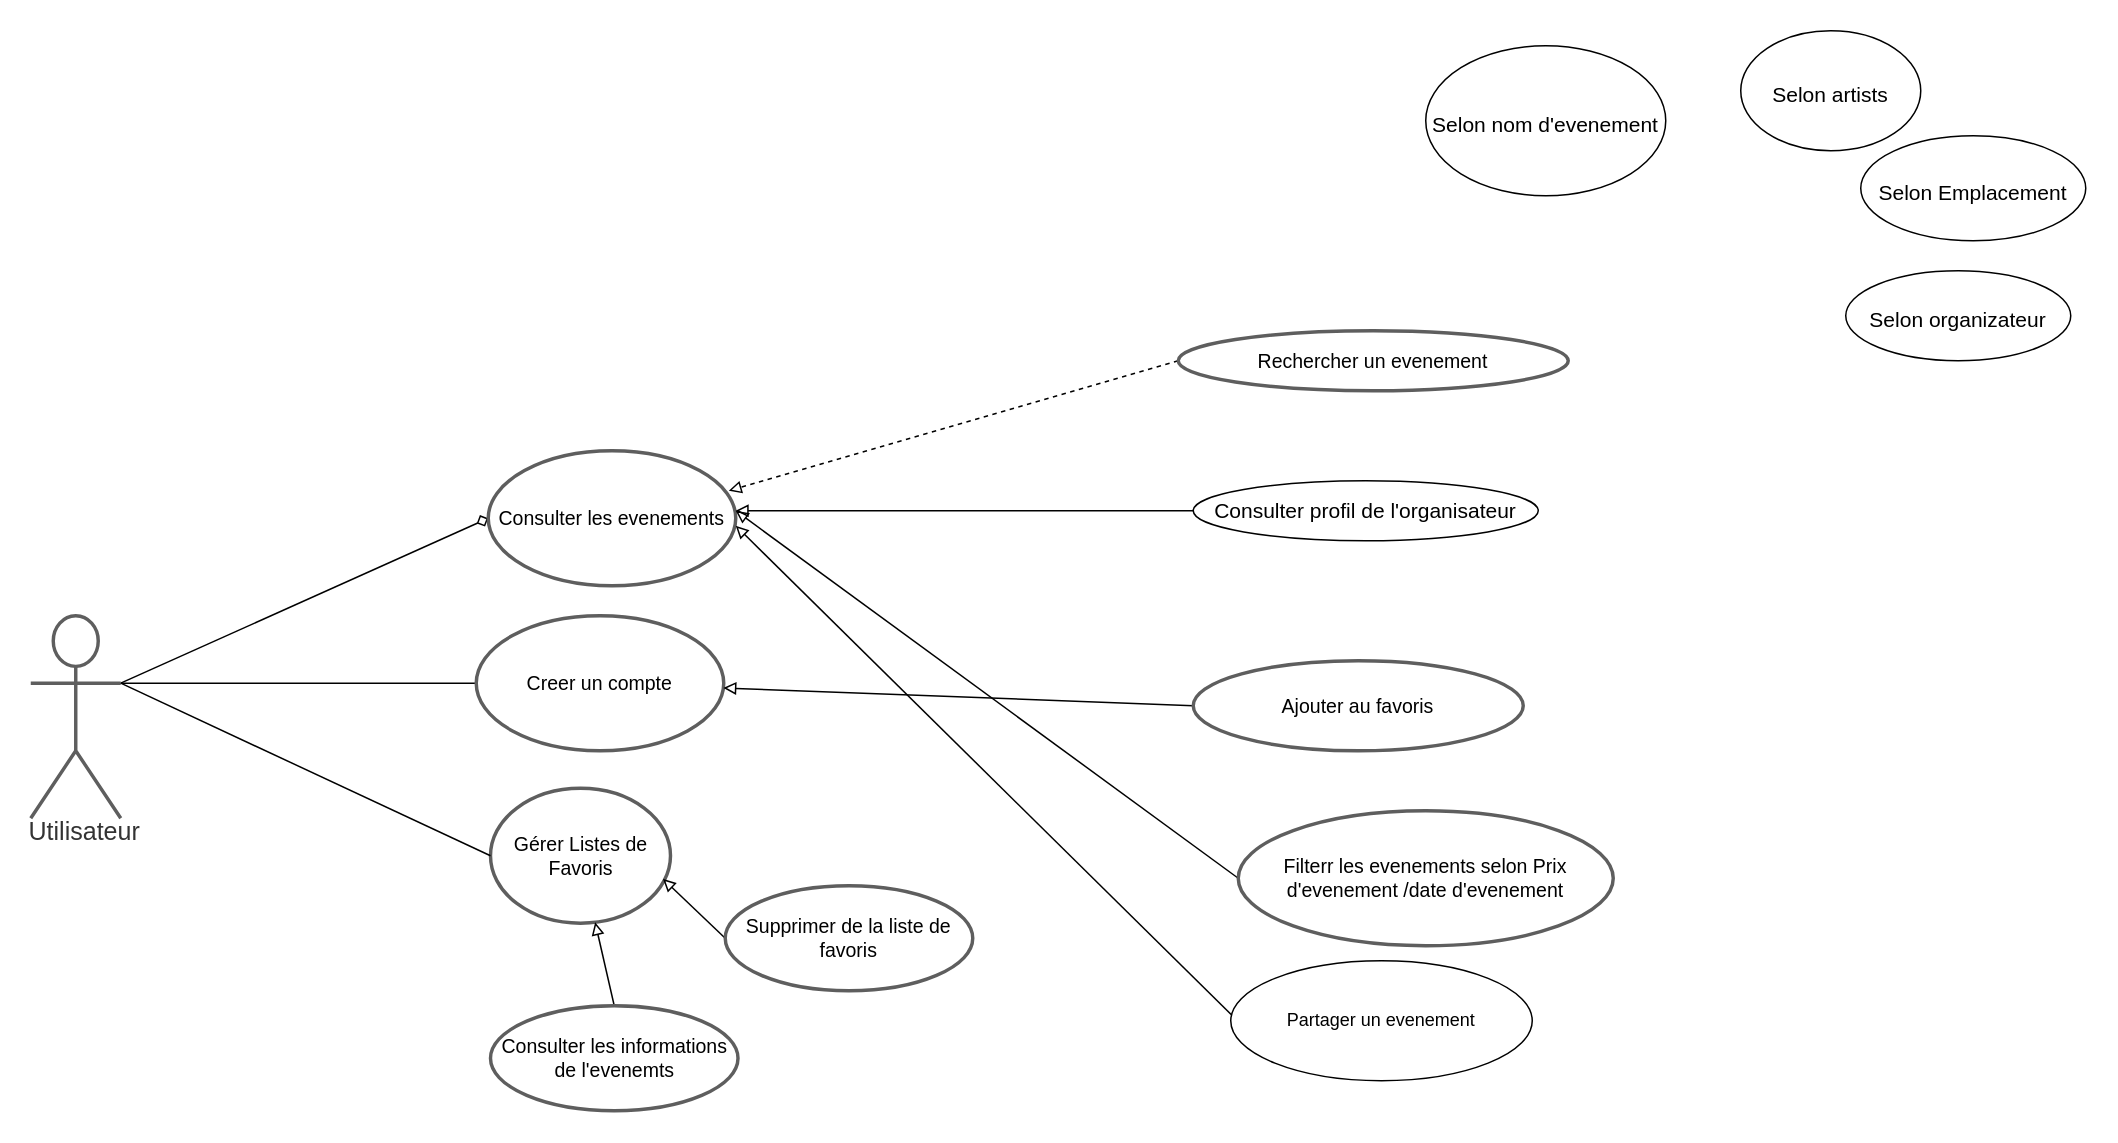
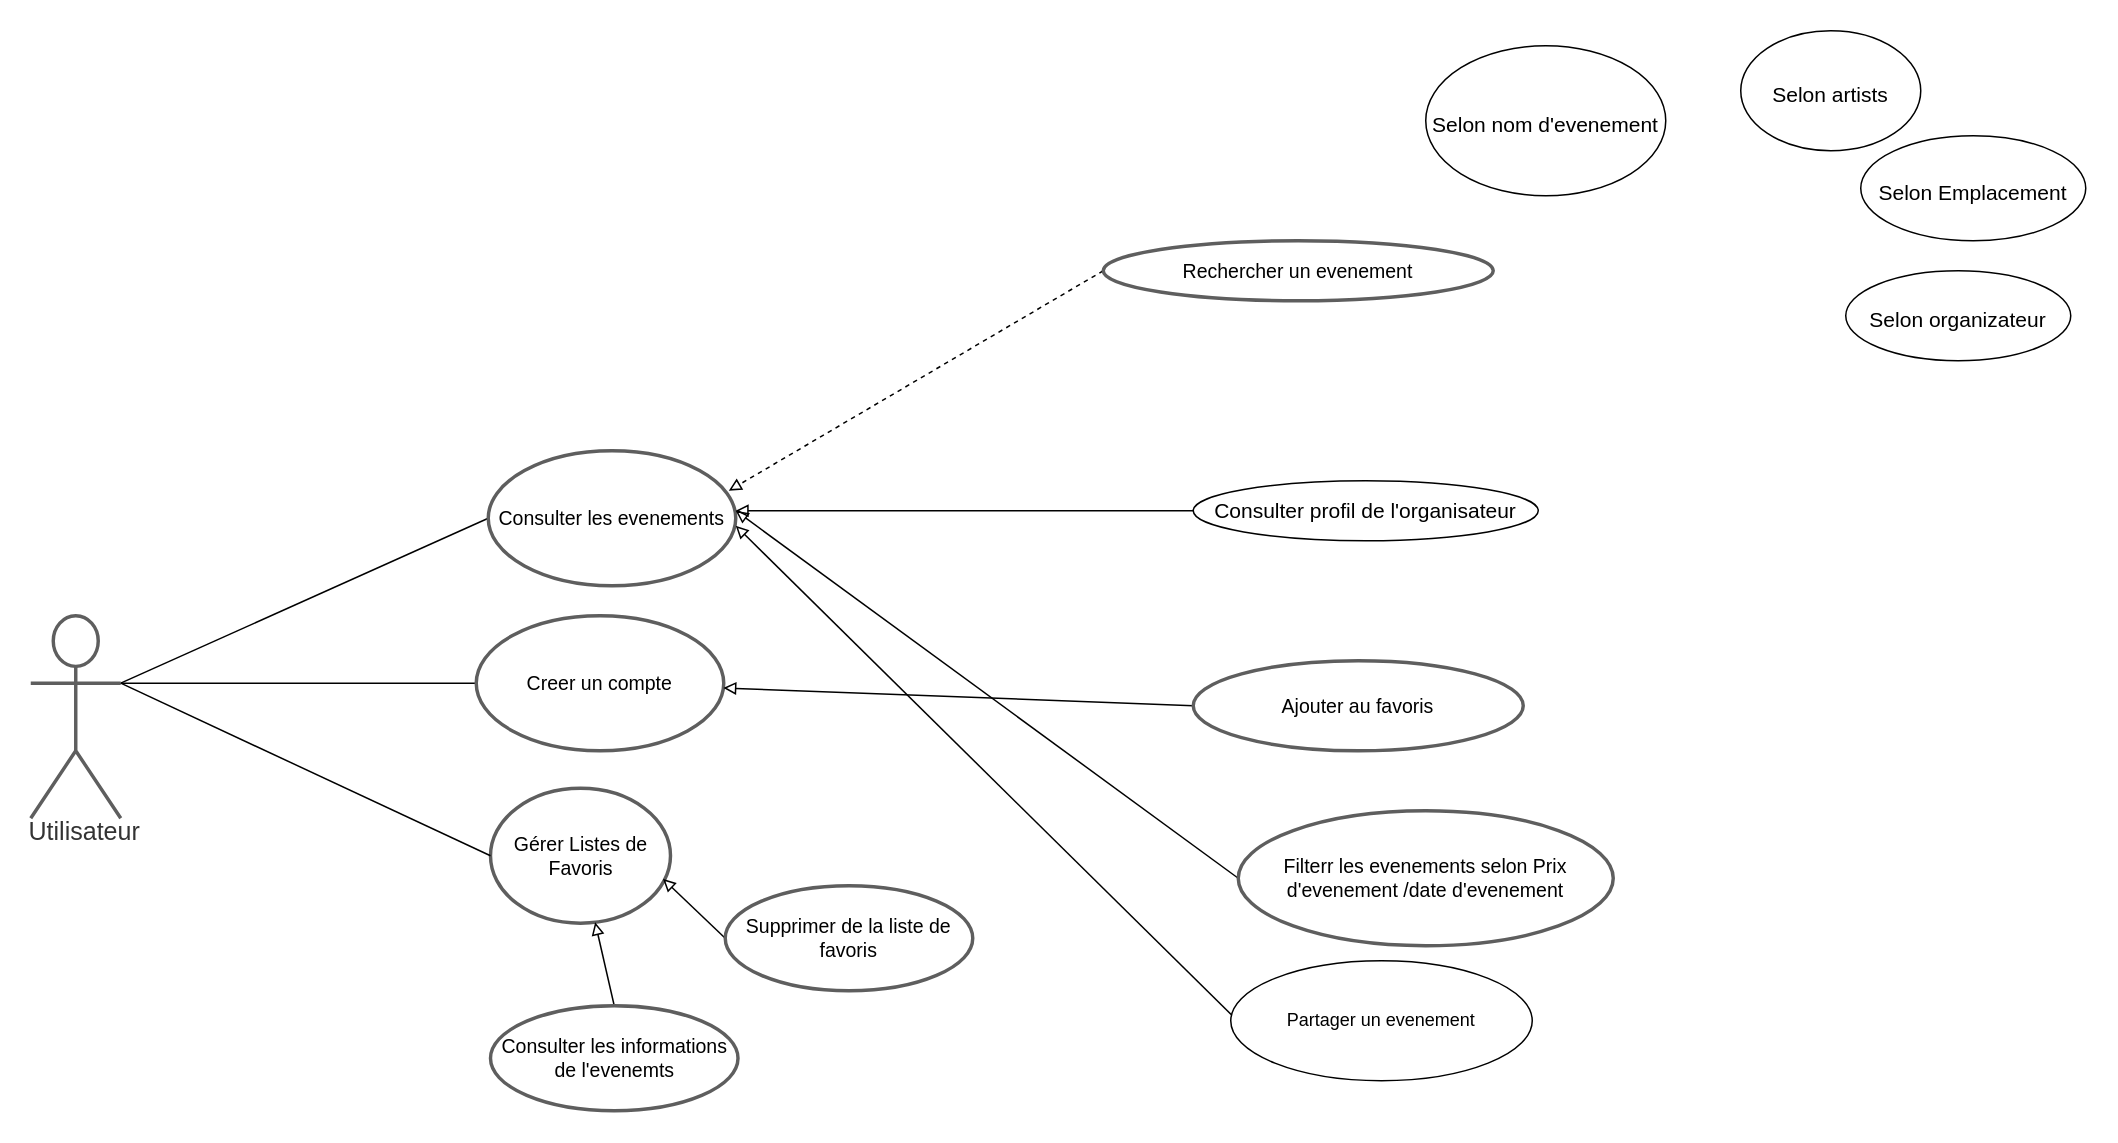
- <mxCell id="9" value="&lt;div&gt;Rechercher un evenement &lt;br&gt;&lt;/div&gt;" style="html=1;overflow=block;blockSpacing=1;whiteSpace=wrap;ellipse;fontSize=13;spacing=3.8;strokeColor=#5e5e5e;strokeOpacity=100;rounded=1;absoluteArcSize=1;arcSize=9;strokeWidth=2.3;lucidId=.BitsejxpJ_f;" parent="1" vertex="1"><mxGeometry x="785" y="220" width="260" height="40" as="geometry" /></mxCell>
+ <mxCell id="9" value="&lt;div&gt;Rechercher un evenement &lt;br&gt;&lt;/div&gt;" style="html=1;overflow=block;blockSpacing=1;whiteSpace=wrap;ellipse;fontSize=13;spacing=3.8;strokeColor=#5e5e5e;strokeOpacity=100;rounded=1;absoluteArcSize=1;arcSize=9;strokeWidth=2.3;lucidId=.BitsejxpJ_f;" parent="1" vertex="1"><mxGeometry x="735" y="160" width="260" height="40" as="geometry" /></mxCell>
- <mxCell id="2" style="rounded=0;orthogonalLoop=1;jettySize=auto;html=1;exitX=1;exitY=0.333;exitDx=0;exitDy=0;exitPerimeter=0;entryX=0;entryY=0.5;entryDx=0;entryDy=0;endArrow=diamond;endFill=0;" parent="1" source="4" target="5" edge="1"><mxGeometry relative="1" as="geometry" /></mxCell>
+ <mxCell id="2" style="rounded=0;orthogonalLoop=1;jettySize=auto;html=1;exitX=1;exitY=0.333;exitDx=0;exitDy=0;exitPerimeter=0;entryX=0;entryY=0.5;entryDx=0;entryDy=0;endArrow=none;endFill=0;" parent="1" source="4" target="5" edge="1"><mxGeometry relative="1" as="geometry" /></mxCell>
